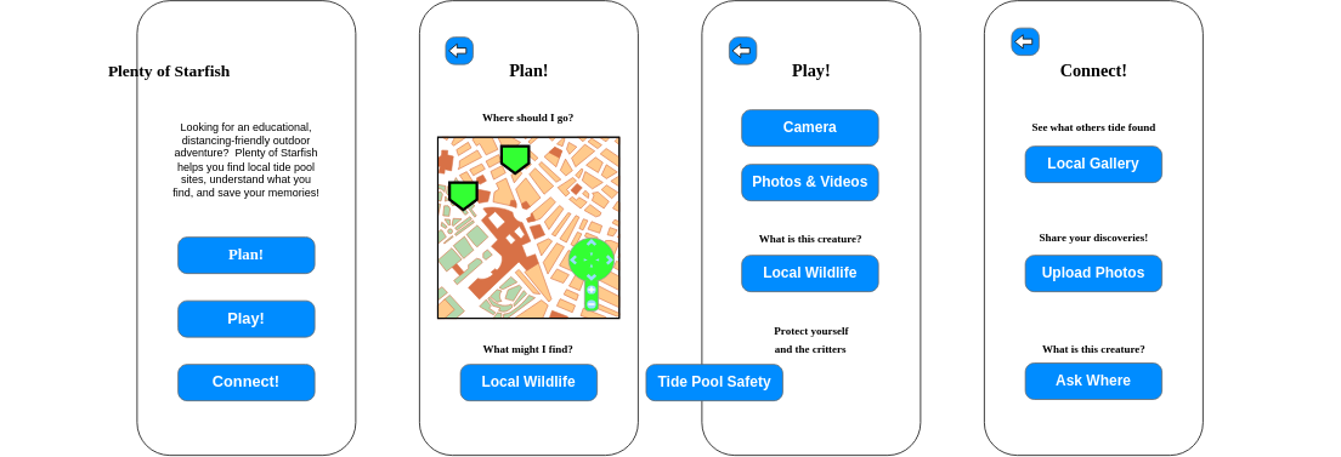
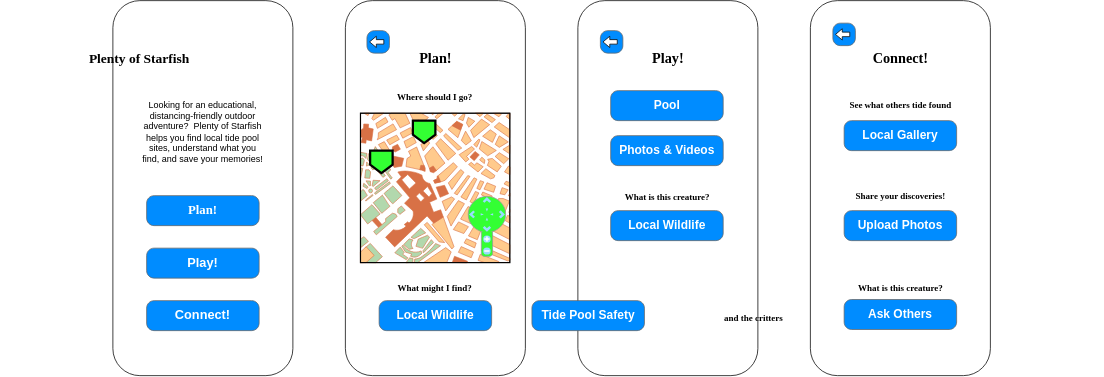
- <mxCell id="18" value="&lt;span style=&quot;font-size: 16px&quot;&gt;Camera&lt;/span&gt;" style="strokeWidth=1;shadow=0;dashed=0;align=center;html=1;shape=mxgraph.mockup.buttons.button;strokeColor=#666666;fontColor=#ffffff;mainText=;buttonStyle=round;fontSize=17;fontStyle=1;fillColor=#008cff;whiteSpace=wrap;" vertex="1" parent="1"><mxGeometry x="813.75" y="110" width="150" height="40" as="geometry" /></mxCell>
+ <mxCell id="18" value="&lt;span style=&quot;font-size: 16px&quot;&gt;Pool&lt;/span&gt;" style="strokeWidth=1;shadow=0;dashed=0;align=center;html=1;shape=mxgraph.mockup.buttons.button;strokeColor=#666666;fontColor=#ffffff;mainText=;buttonStyle=round;fontSize=17;fontStyle=1;fillColor=#008cff;whiteSpace=wrap;" vertex="1" parent="1"><mxGeometry x="813.75" y="110" width="150" height="40" as="geometry" /></mxCell>
- <mxCell id="20" value="&lt;font style=&quot;font-size: 12px&quot;&gt;&lt;font face=&quot;Verdana&quot;&gt;Protect yourself&lt;/font&gt;&lt;br&gt;&lt;/font&gt;" style="text;strokeColor=none;fillColor=none;html=1;fontSize=24;fontStyle=1;verticalAlign=middle;align=center;" vertex="1" parent="1"><mxGeometry x="845" y="340" width="90" height="20" as="geometry" /></mxCell>
- <mxCell id="22" value="&lt;font style=&quot;font-size: 12px&quot;&gt;&lt;font face=&quot;Verdana&quot;&gt;and the critters&lt;/font&gt;&lt;br&gt;&lt;/font&gt;" style="text;strokeColor=none;fillColor=none;html=1;fontSize=24;fontStyle=1;verticalAlign=middle;align=center;" vertex="1" parent="1"><mxGeometry x="843.75" y="360" width="90" height="20" as="geometry" /></mxCell>
+ <mxCell id="22" value="&lt;font style=&quot;font-size: 12px&quot;&gt;&lt;font face=&quot;Verdana&quot;&gt;and the critters&lt;/font&gt;&lt;br&gt;&lt;/font&gt;" style="text;strokeColor=none;fillColor=none;html=1;fontSize=24;fontStyle=1;verticalAlign=middle;align=center;" vertex="1" parent="1"><mxGeometry x="958.75" y="400" width="90" height="20" as="geometry" /></mxCell>
- <mxCell id="40" value="&lt;span style=&quot;font-size: 16px&quot;&gt;Ask Where&lt;/span&gt;" style="strokeWidth=1;shadow=0;dashed=0;align=center;html=1;shape=mxgraph.mockup.buttons.button;strokeColor=#666666;fontColor=#ffffff;mainText=;buttonStyle=round;fontSize=17;fontStyle=1;fillColor=#008cff;whiteSpace=wrap;" vertex="1" parent="1"><mxGeometry x="1125" y="388.5" width="150" height="40" as="geometry" /></mxCell>
+ <mxCell id="40" value="&lt;span style=&quot;font-size: 16px&quot;&gt;Ask Others&lt;/span&gt;" style="strokeWidth=1;shadow=0;dashed=0;align=center;html=1;shape=mxgraph.mockup.buttons.button;strokeColor=#666666;fontColor=#ffffff;mainText=;buttonStyle=round;fontSize=17;fontStyle=1;fillColor=#008cff;whiteSpace=wrap;" vertex="1" parent="1"><mxGeometry x="1125" y="388.5" width="150" height="40" as="geometry" /></mxCell>
